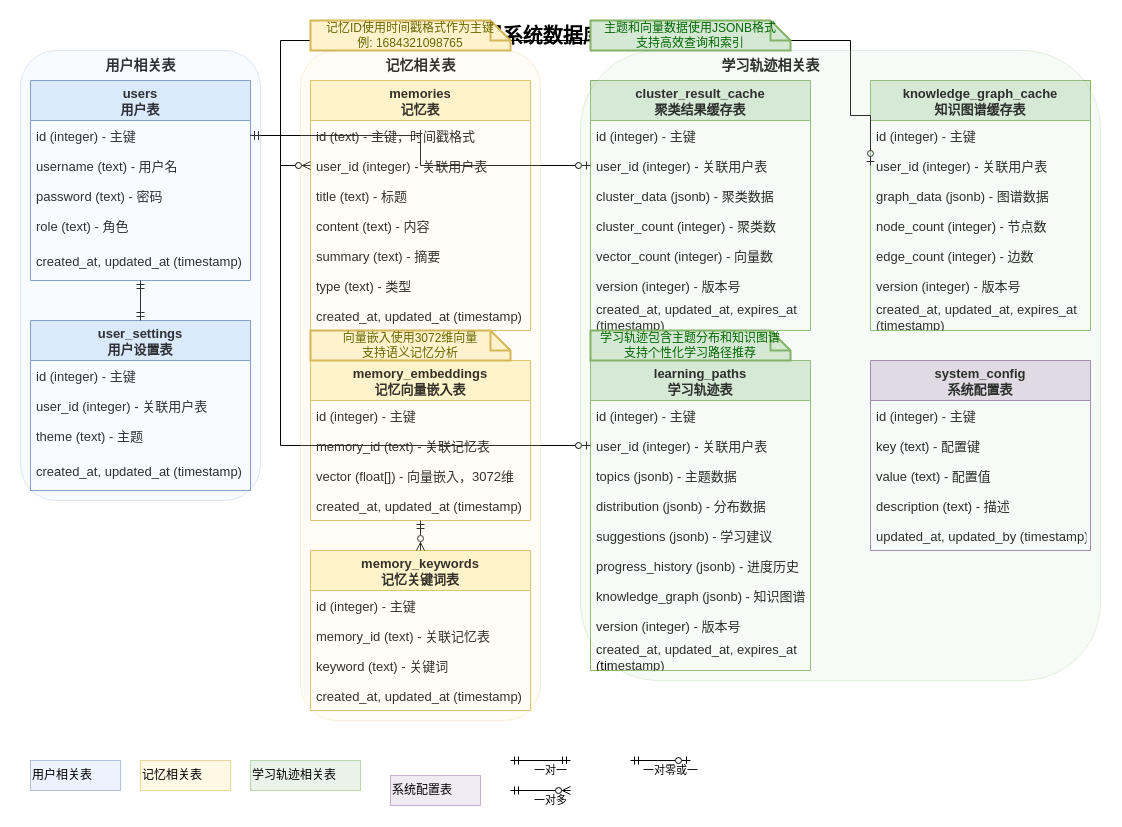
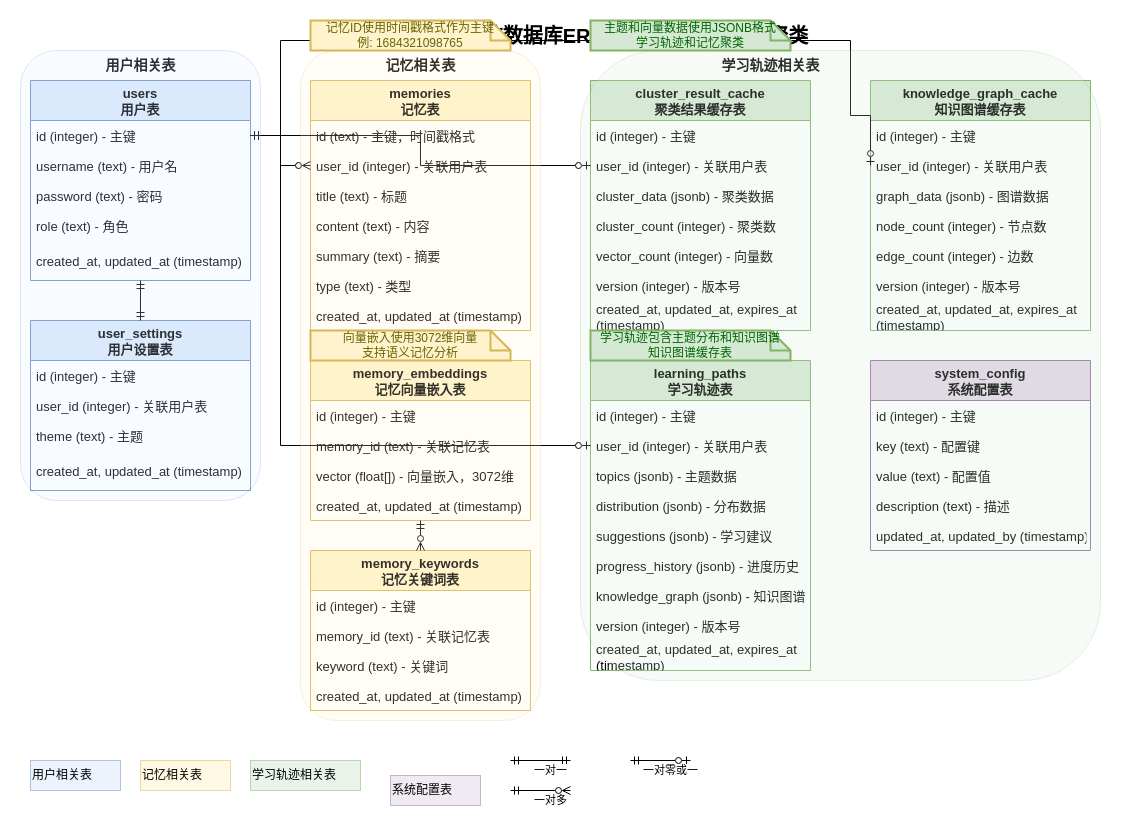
- <mxCell id="2" value="智能学习伴侣系统数据库ER图 - 系统配置表" style="text;html=1;align=center;verticalAlign=middle;resizable=0;points=[];fontSize=20;fontStyle=1" vertex="1" parent="1"><mxGeometry x="330" y="20" width="490" height="30" as="geometry" /></mxCell>
+ <mxCell id="2" value="智能学习伴侣系统数据库ER图 - 学习轨迹和记忆聚类" style="text;html=1;align=center;verticalAlign=middle;resizable=0;points=[];fontSize=20;fontStyle=1" vertex="1" parent="1"><mxGeometry x="330" y="20" width="490" height="30" as="geometry" /></mxCell>
- <mxCell id="85" value="主题和向量数据使用JSONB格式&#10;支持高效查询和索引" style="shape=note;strokeWidth=2;fontSize=12;size=20;whiteSpace=wrap;html=1;fillColor=#d5e8d4;strokeColor=#82b366;fontColor=#006600;" vertex="1" parent="1"><mxGeometry x="590" y="20" width="200" height="30" as="geometry" /></mxCell>
+ <mxCell id="85" value="主题和向量数据使用JSONB格式&#10;学习轨迹和记忆聚类" style="shape=note;strokeWidth=2;fontSize=12;size=20;whiteSpace=wrap;html=1;fillColor=#d5e8d4;strokeColor=#82b366;fontColor=#006600;" vertex="1" parent="1"><mxGeometry x="590" y="20" width="200" height="30" as="geometry" /></mxCell>
- <mxCell id="87" value="学习轨迹包含主题分布和知识图谱&#10;支持个性化学习路径推荐" style="shape=note;strokeWidth=2;fontSize=12;size=20;whiteSpace=wrap;html=1;fillColor=#d5e8d4;strokeColor=#82b366;fontColor=#006600;" vertex="1" parent="1"><mxGeometry x="590" y="330" width="200" height="30" as="geometry" /></mxCell>
+ <mxCell id="87" value="学习轨迹包含主题分布和知识图谱&#10;知识图谱缓存表" style="shape=note;strokeWidth=2;fontSize=12;size=20;whiteSpace=wrap;html=1;fillColor=#d5e8d4;strokeColor=#82b366;fontColor=#006600;" vertex="1" parent="1"><mxGeometry x="590" y="330" width="200" height="30" as="geometry" /></mxCell>
